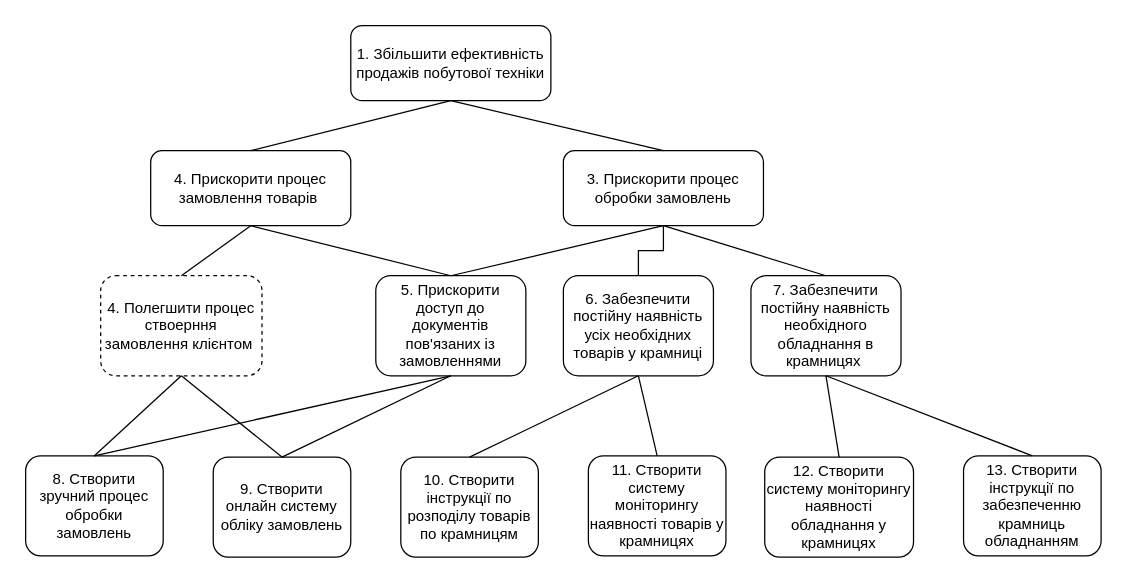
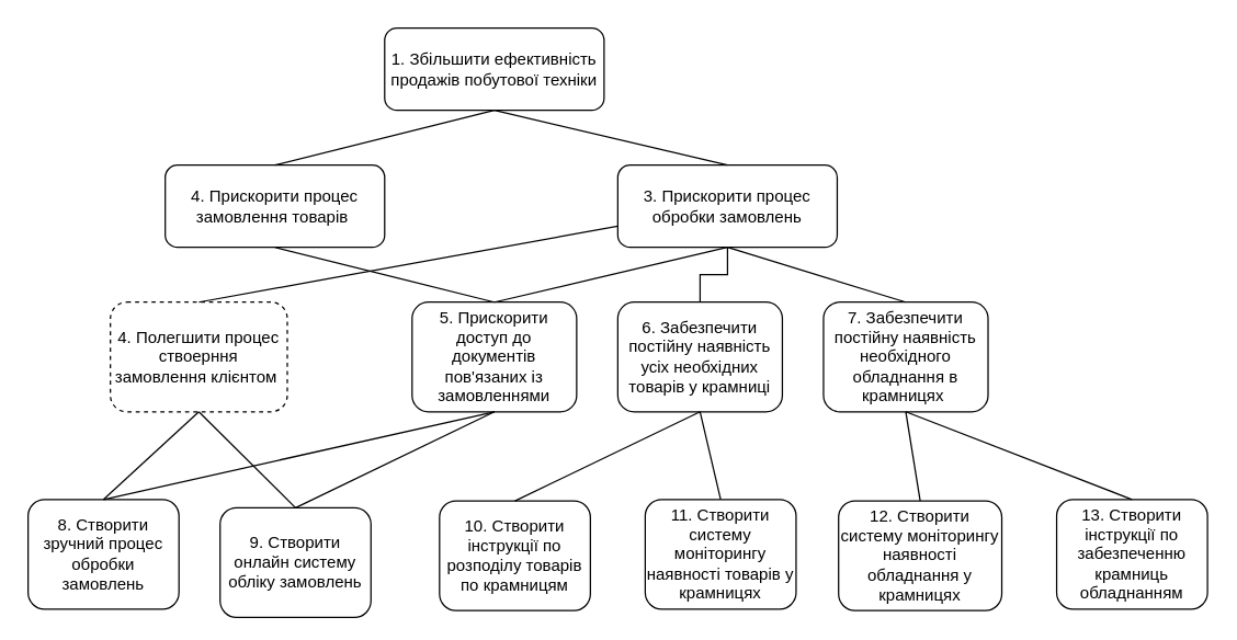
- <mxCell id="11" value="" style="endArrow=none;html=1;rounded=0;entryX=0.5;entryY=1;entryDx=0;entryDy=0;exitX=0.5;exitY=0;exitDx=0;exitDy=0;" parent="1" source="7" target="3" edge="1"><mxGeometry width="50" height="50" relative="1" as="geometry"><mxPoint x="220" y="130" as="sourcePoint" /><mxPoint x="370" y="90" as="targetPoint" /></mxGeometry></mxCell>
+ <mxCell id="11" value="" style="endArrow=none;html=1;rounded=0;exitX=0.5;exitY=0;exitDx=0;exitDy=0;" parent="1" source="7" target="4" edge="1"><mxGeometry width="50" height="50" relative="1" as="geometry"><mxPoint x="220" y="130" as="sourcePoint" /><mxPoint x="370" y="90" as="targetPoint" /></mxGeometry></mxCell>
- <mxCell id="17" value="9. Створити онлайн систему обліку замовлень" style="rounded=1;whiteSpace=wrap;html=1;" parent="1" vertex="1"><mxGeometry x="170" y="365" width="110" height="80" as="geometry" /></mxCell>
+ <mxCell id="17" value="9. Створити онлайн систему обліку замовлень" style="rounded=1;whiteSpace=wrap;html=1;" parent="1" vertex="1"><mxGeometry x="160" y="370" width="110" height="80" as="geometry" /></mxCell>
